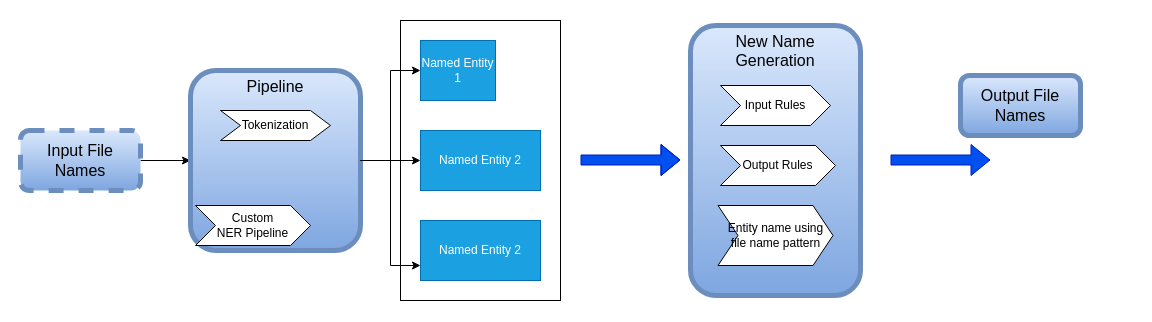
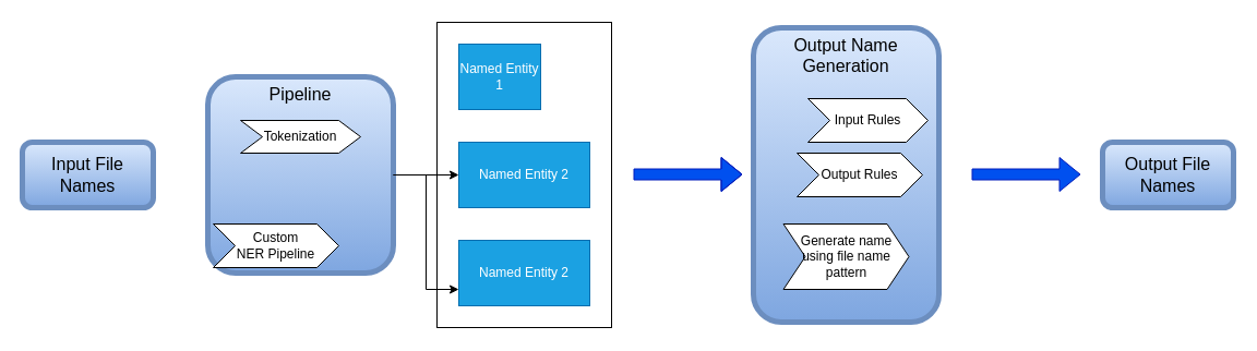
- <mxCell id="12" value="&lt;div&gt;New Name&lt;/div&gt;&lt;div&gt;Generation&lt;/div&gt;" style="rounded=1;whiteSpace=wrap;html=1;fillColor=#dae8fc;gradientColor=#7ea6e0;strokeColor=#6c8ebf;fontSize=16;strokeWidth=5;verticalAlign=top;" parent="11" vertex="1"><mxGeometry width="170" height="270" as="geometry" /></mxCell>
+ <mxCell id="12" value="&lt;div&gt;Output Name&lt;/div&gt;&lt;div&gt;Generation&lt;/div&gt;" style="rounded=1;whiteSpace=wrap;html=1;fillColor=#dae8fc;gradientColor=#7ea6e0;strokeColor=#6c8ebf;fontSize=16;strokeWidth=5;verticalAlign=top;" parent="11" vertex="1"><mxGeometry width="170" height="270" as="geometry" /></mxCell>
- <mxCell id="8" style="edgeStyle=orthogonalEdgeStyle;rounded=0;orthogonalLoop=1;jettySize=auto;html=1;exitX=1;exitY=0.5;exitDx=0;exitDy=0;entryX=0;entryY=0.5;entryDx=0;entryDy=0;" parent="1" source="5" target="21" edge="1"><mxGeometry relative="1" as="geometry" /></mxCell>
- <mxCell id="13" value="Input Rules" style="shape=step;perimeter=stepPerimeter;whiteSpace=wrap;html=1;fixedSize=1;" parent="11" vertex="1"><mxGeometry x="30" y="60" width="110" height="40" as="geometry" /></mxCell>
+ <mxCell id="13" value="Input Rules" style="shape=step;perimeter=stepPerimeter;whiteSpace=wrap;html=1;fixedSize=1;" parent="11" vertex="1"><mxGeometry x="50" y="65" width="110" height="40" as="geometry" /></mxCell>
- <mxCell id="16" value="Output File Names" style="rounded=1;whiteSpace=wrap;html=1;fillColor=#dae8fc;gradientColor=#7ea6e0;strokeColor=#6c8ebf;fontSize=16;strokeWidth=5;" parent="1" vertex="1"><mxGeometry x="960" y="75" width="120" height="60" as="geometry" /></mxCell>
+ <mxCell id="16" value="Output File Names" style="rounded=1;whiteSpace=wrap;html=1;fillColor=#dae8fc;gradientColor=#7ea6e0;strokeColor=#6c8ebf;fontSize=16;strokeWidth=5;" parent="1" vertex="1"><mxGeometry x="1010" y="130" width="120" height="60" as="geometry" /></mxCell>
- <mxCell id="3" value="Input File Names" style="rounded=1;whiteSpace=wrap;html=1;fillColor=#dae8fc;gradientColor=#7ea6e0;strokeColor=#6c8ebf;fontSize=16;strokeWidth=5;dashed=1;" parent="1" vertex="1"><mxGeometry x="20" y="130" width="120" height="60" as="geometry" /></mxCell>
+ <mxCell id="3" value="Input File Names" style="rounded=1;whiteSpace=wrap;html=1;fillColor=#dae8fc;gradientColor=#7ea6e0;strokeColor=#6c8ebf;fontSize=16;strokeWidth=5;" parent="1" vertex="1"><mxGeometry x="20" y="130" width="120" height="60" as="geometry" /></mxCell>
- <mxCell id="2" style="edgeStyle=orthogonalEdgeStyle;rounded=0;orthogonalLoop=1;jettySize=auto;html=1;exitX=1;exitY=0.5;exitDx=0;exitDy=0;" parent="1" source="3" target="5" edge="1"><mxGeometry relative="1" as="geometry"><mxPoint x="190" y="160" as="targetPoint" /></mxGeometry></mxCell>
- <mxCell id="14" value="Output Rules" style="shape=step;perimeter=stepPerimeter;whiteSpace=wrap;html=1;fixedSize=1;" parent="11" vertex="1"><mxGeometry x="30" y="120" width="115" height="40" as="geometry" /></mxCell>
+ <mxCell id="14" value="Output Rules" style="shape=step;perimeter=stepPerimeter;whiteSpace=wrap;html=1;fixedSize=1;" parent="11" vertex="1"><mxGeometry x="40" y="115" width="115" height="40" as="geometry" /></mxCell>
- <mxCell id="15" value="Entity name using file name pattern" style="shape=step;perimeter=stepPerimeter;whiteSpace=wrap;html=1;fixedSize=1;" parent="11" vertex="1"><mxGeometry x="27.5" y="180" width="115" height="60" as="geometry" /></mxCell>
+ <mxCell id="15" value="Generate name using file name pattern" style="shape=step;perimeter=stepPerimeter;whiteSpace=wrap;html=1;fixedSize=1;" parent="11" vertex="1"><mxGeometry x="27.5" y="180" width="115" height="60" as="geometry" /></mxCell>
